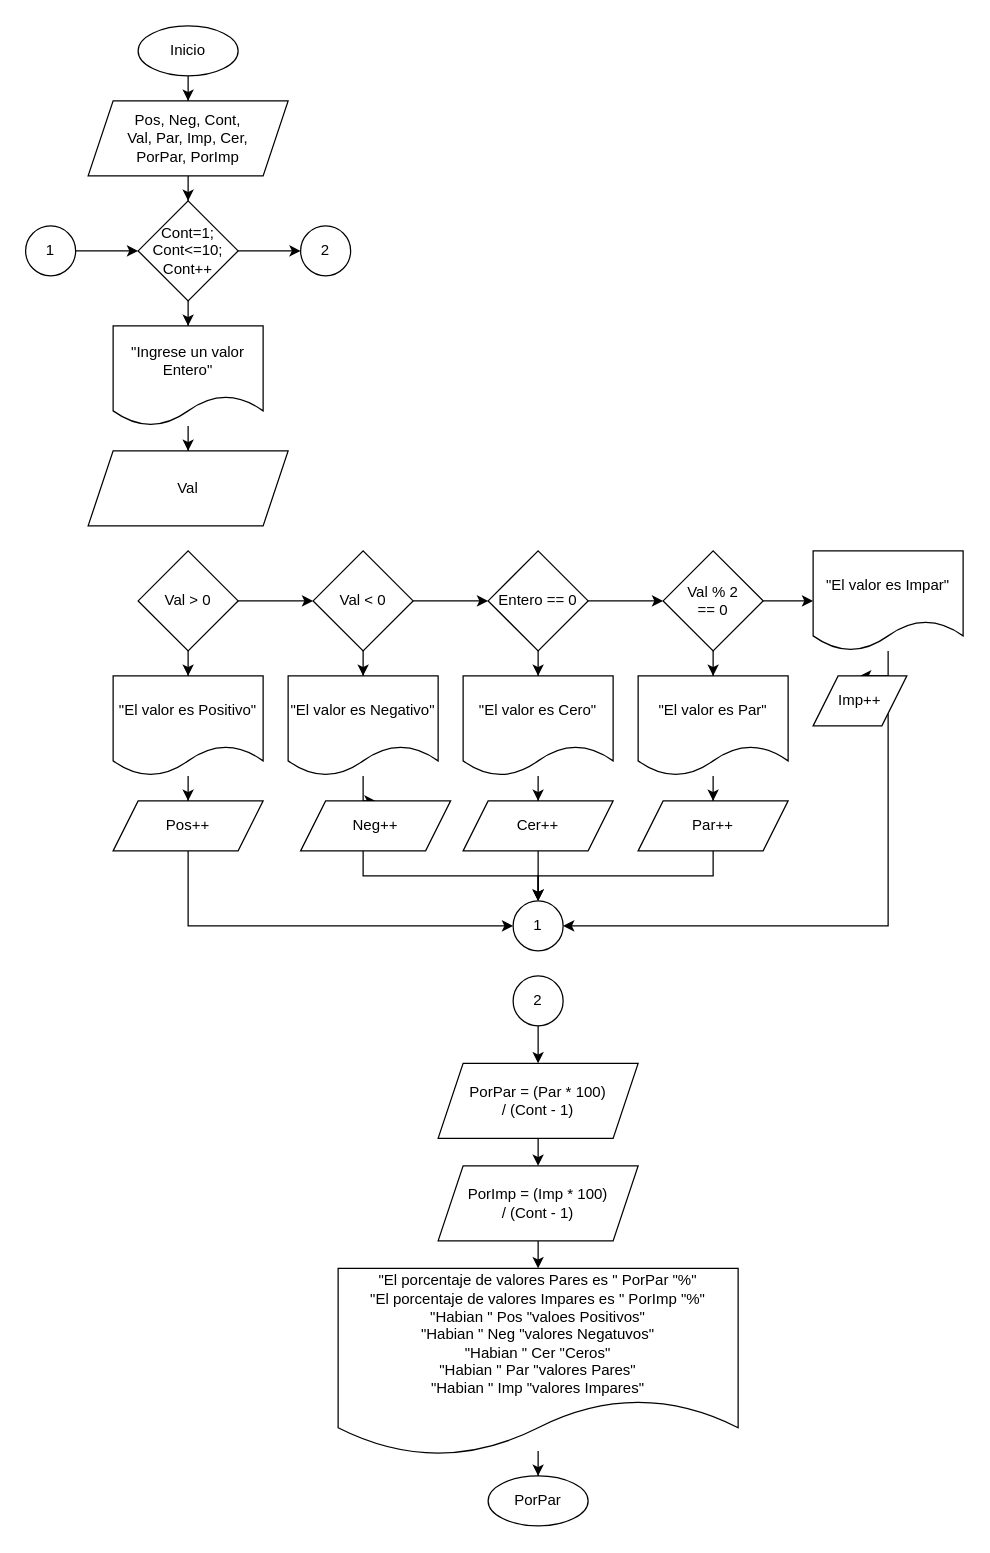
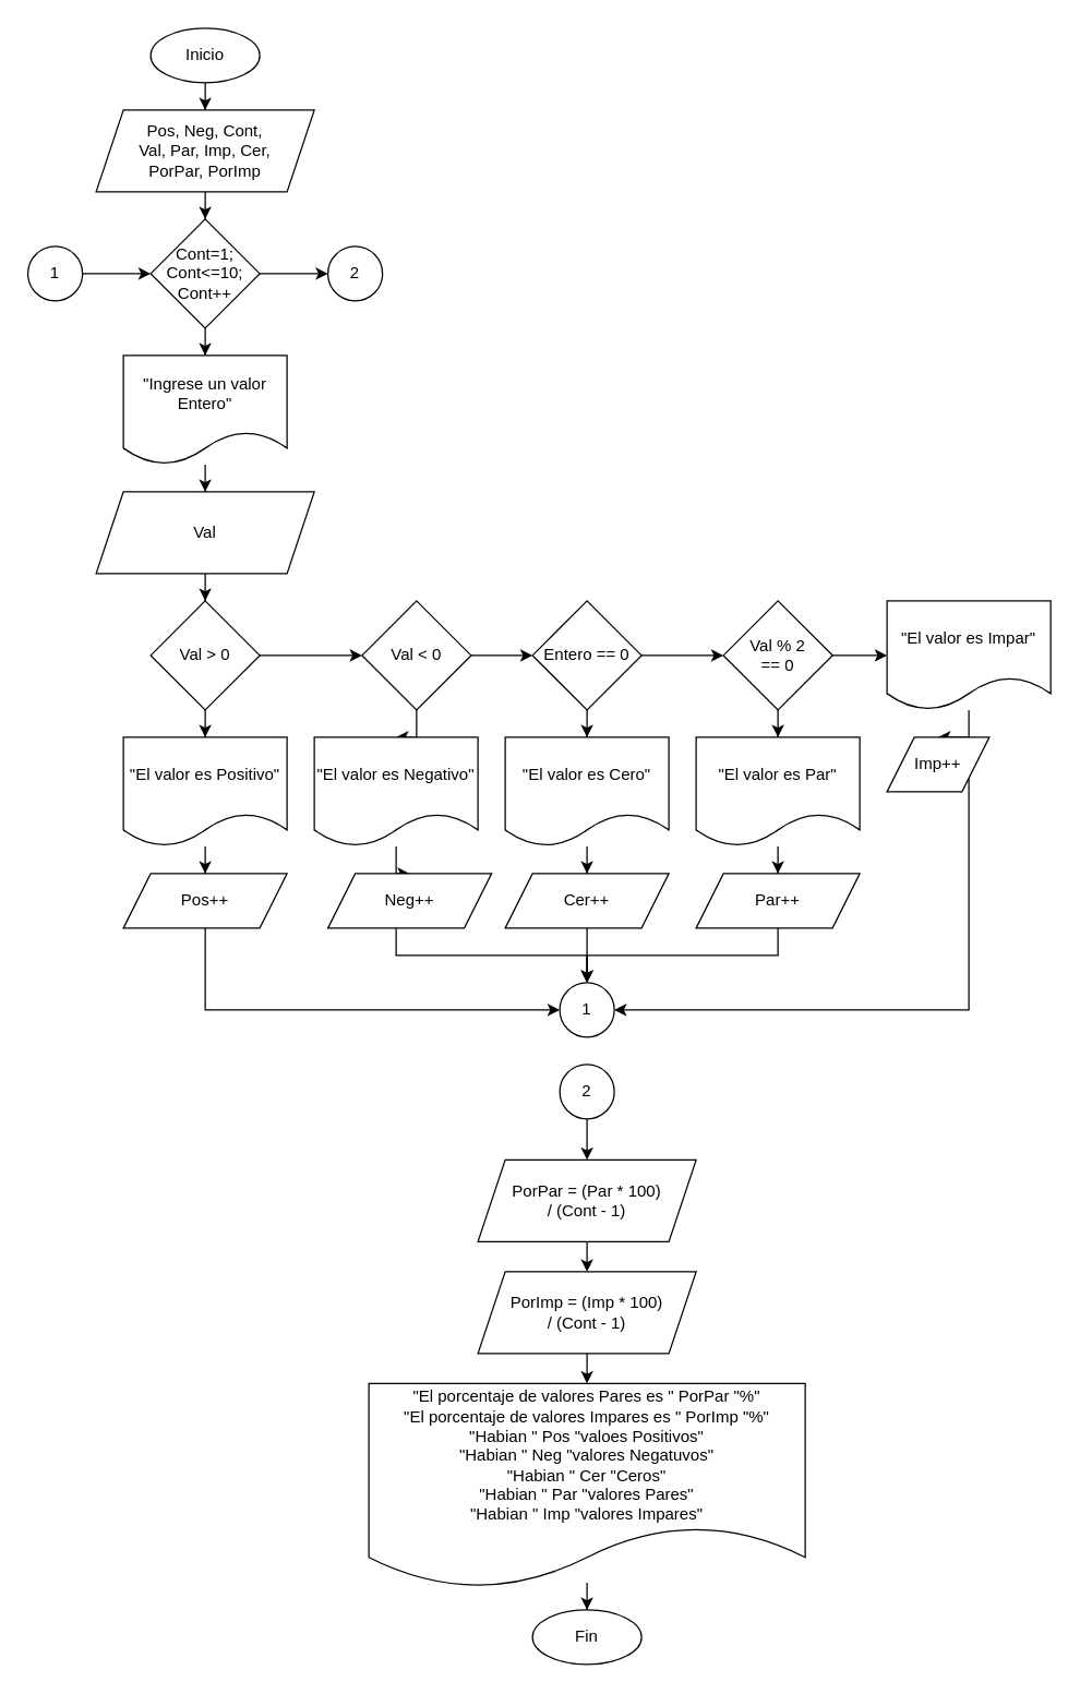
+ <mxCell id="11" value="" style="edgeStyle=orthogonalEdgeStyle;rounded=0;orthogonalLoop=1;jettySize=auto;html=1;" edge="1" parent="1" source="12" target="15"><mxGeometry relative="1" as="geometry" /></mxCell>
- <mxCell id="20" value="Val &amp;lt; 0" style="rhombus;whiteSpace=wrap;html=1;" vertex="1" parent="1"><mxGeometry x="250" y="440" width="80" height="80" as="geometry" /></mxCell>
+ <mxCell id="20" value="Val &amp;lt; 0" style="rhombus;whiteSpace=wrap;html=1;" vertex="1" parent="1"><mxGeometry x="265" y="440" width="80" height="80" as="geometry" /></mxCell>
- <mxCell id="51" value="PorPar" style="ellipse;whiteSpace=wrap;html=1;" vertex="1" parent="1"><mxGeometry x="390" y="1180" width="80" height="40" as="geometry" /></mxCell>
+ <mxCell id="51" value="Fin" style="ellipse;whiteSpace=wrap;html=1;" vertex="1" parent="1"><mxGeometry x="390" y="1180" width="80" height="40" as="geometry" /></mxCell>
